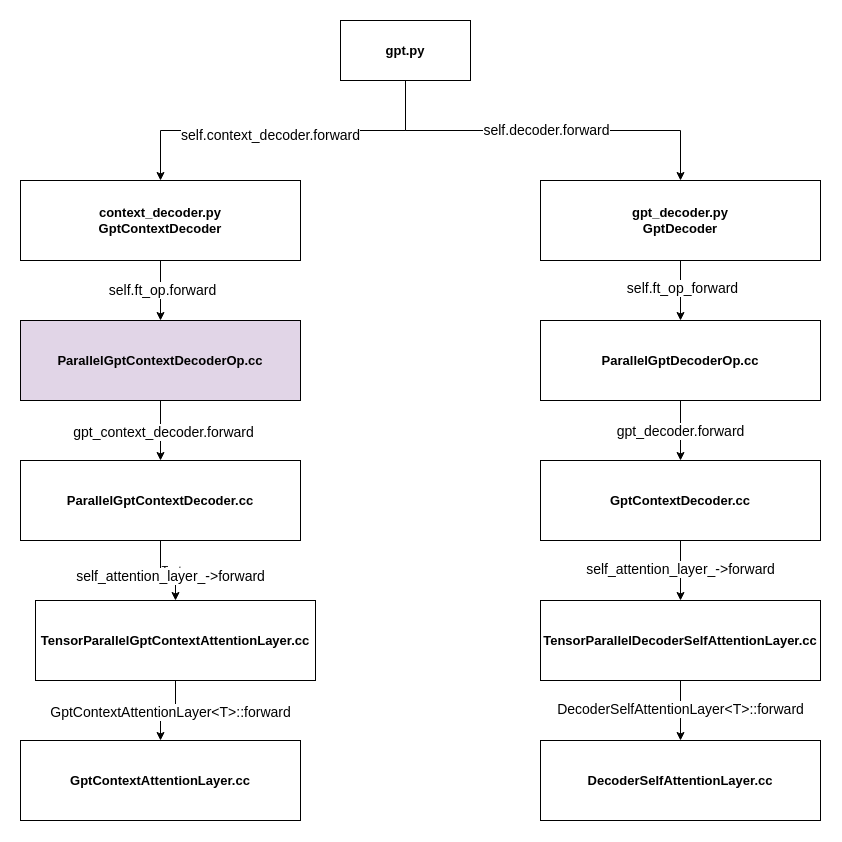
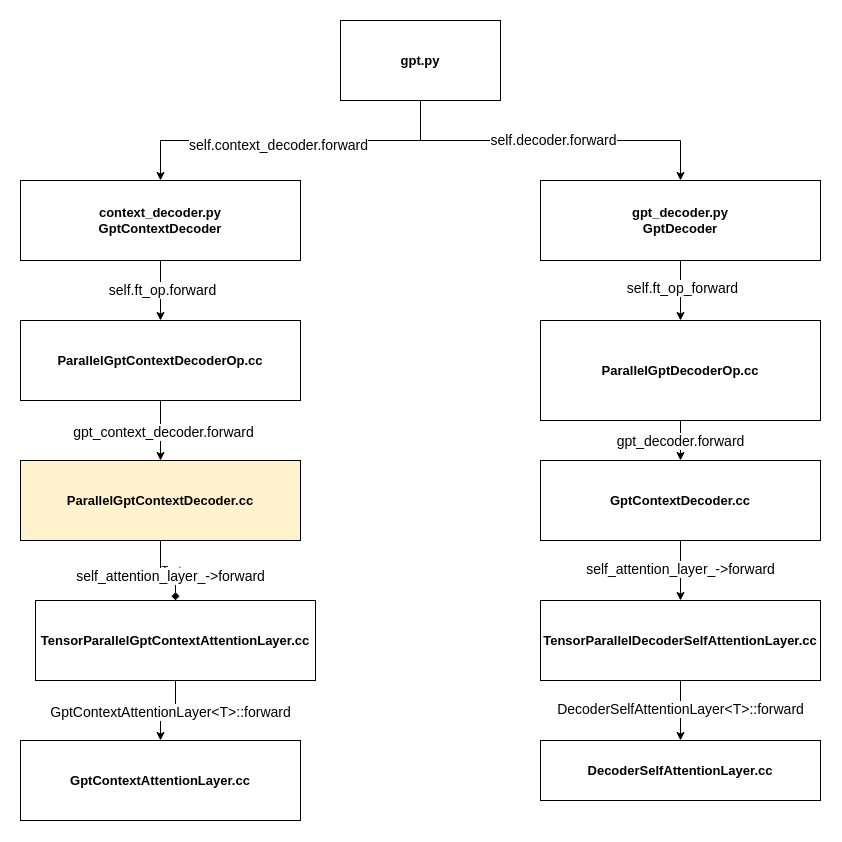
- <mxCell id="6" value="&lt;font size=&quot;1&quot; style=&quot;&quot;&gt;&lt;b style=&quot;font-size: 13px;&quot;&gt;gpt.py&lt;/b&gt;&lt;/font&gt;" style="rounded=0;whiteSpace=wrap;html=1;" vertex="1" parent="1"><mxGeometry x="340" y="20" width="130" height="60" as="geometry" /></mxCell>
+ <mxCell id="6" value="&lt;font size=&quot;1&quot; style=&quot;&quot;&gt;&lt;b style=&quot;font-size: 13px;&quot;&gt;gpt.py&lt;/b&gt;&lt;/font&gt;" style="rounded=0;whiteSpace=wrap;html=1;" vertex="1" parent="1"><mxGeometry x="340" y="20" width="160" height="80" as="geometry" /></mxCell>
- <mxCell id="12" value="&lt;b style=&quot;&quot;&gt;&lt;font style=&quot;font-size: 13px;&quot;&gt;ParallelGptContextDecoderOp.cc&lt;/font&gt;&lt;/b&gt;" style="rounded=0;whiteSpace=wrap;html=1;fillColor=#e1d5e7;" vertex="1" parent="1"><mxGeometry y="320" width="280" height="80" as="geometry" x="20" /></mxCell>
+ <mxCell id="12" value="&lt;b style=&quot;&quot;&gt;&lt;font style=&quot;font-size: 13px;&quot;&gt;ParallelGptContextDecoderOp.cc&lt;/font&gt;&lt;/b&gt;" style="rounded=0;whiteSpace=wrap;html=1;" vertex="1" parent="1"><mxGeometry y="320" width="280" height="80" as="geometry" x="20" /></mxCell>
- <mxCell id="26" value="&lt;b style=&quot;&quot;&gt;&lt;font style=&quot;font-size: 13px;&quot;&gt;ParallelGptDecoderOp.cc&lt;/font&gt;&lt;/b&gt;" style="rounded=0;whiteSpace=wrap;html=1;" vertex="1" parent="1"><mxGeometry x="540" y="320" width="280" height="80" as="geometry" /></mxCell>
+ <mxCell id="26" value="&lt;b style=&quot;&quot;&gt;&lt;font style=&quot;font-size: 13px;&quot;&gt;ParallelGptDecoderOp.cc&lt;/font&gt;&lt;/b&gt;" style="rounded=0;whiteSpace=wrap;html=1;" vertex="1" parent="1"><mxGeometry x="540" y="320" width="280" height="100" as="geometry" /></mxCell>
- <mxCell id="16" value="&lt;b style=&quot;&quot;&gt;&lt;font style=&quot;font-size: 13px;&quot;&gt;ParallelGptContextDecoder.cc&lt;/font&gt;&lt;/b&gt;" style="rounded=0;whiteSpace=wrap;html=1;" vertex="1" parent="1"><mxGeometry y="460" width="280" height="80" as="geometry" x="20" /></mxCell>
+ <mxCell id="16" value="&lt;b style=&quot;&quot;&gt;&lt;font style=&quot;font-size: 13px;&quot;&gt;ParallelGptContextDecoder.cc&lt;/font&gt;&lt;/b&gt;" style="rounded=0;whiteSpace=wrap;html=1;fillColor=#fff2cc;" vertex="1" parent="1"><mxGeometry y="460" width="280" height="80" as="geometry" x="20" /></mxCell>
- <mxCell id="13" value="" style="edgeStyle=orthogonalEdgeStyle;rounded=0;orthogonalLoop=1;jettySize=auto;html=1;" edge="1" parent="1" source="16" target="19"><mxGeometry relative="1" as="geometry" /></mxCell>
+ <mxCell id="13" value="" style="edgeStyle=orthogonalEdgeStyle;rounded=0;orthogonalLoop=1;jettySize=auto;html=1;endArrow=diamond;" edge="1" parent="1" source="16" target="19"><mxGeometry relative="1" as="geometry" /></mxCell>
- <mxCell id="33" value="&lt;b style=&quot;&quot;&gt;&lt;font style=&quot;font-size: 13px;&quot;&gt;DecoderSelfAttentionLayer.cc&lt;/font&gt;&lt;/b&gt;" style="rounded=0;whiteSpace=wrap;html=1;" vertex="1" parent="1"><mxGeometry x="540" y="740" width="280" height="80" as="geometry" /></mxCell>
+ <mxCell id="33" value="&lt;b style=&quot;&quot;&gt;&lt;font style=&quot;font-size: 13px;&quot;&gt;DecoderSelfAttentionLayer.cc&lt;/font&gt;&lt;/b&gt;" style="rounded=0;whiteSpace=wrap;html=1;" vertex="1" parent="1"><mxGeometry x="540" y="740" width="280" height="60" as="geometry" /></mxCell>
